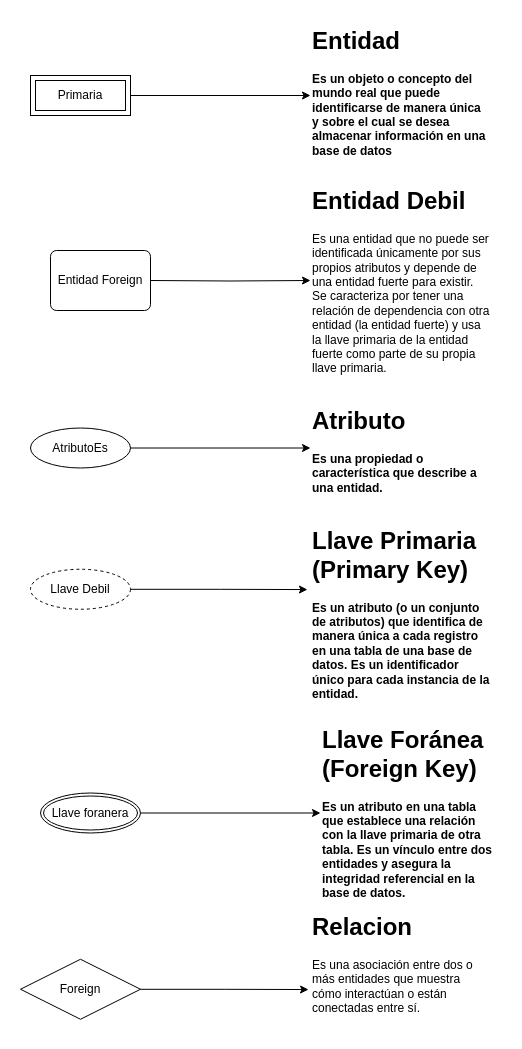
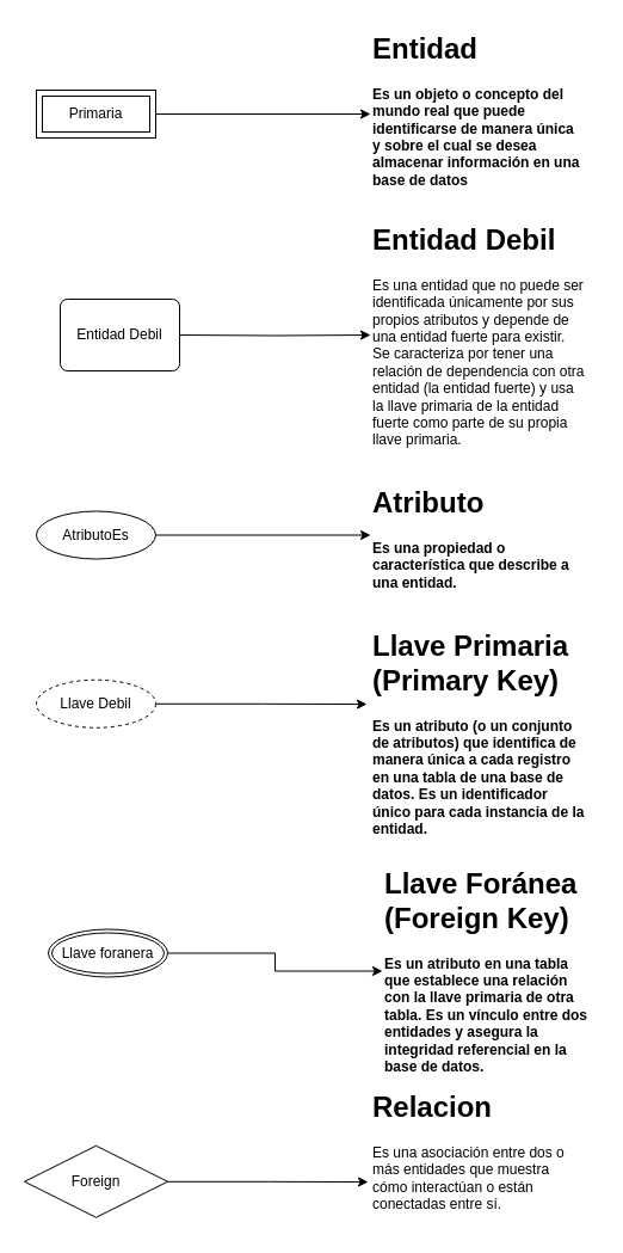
- <mxCell id="19" value="Entidad Foreign" style="rounded=1;arcSize=10;whiteSpace=wrap;html=1;align=center;" vertex="1" parent="1"><mxGeometry x="50" y="250" width="100" height="60" as="geometry" /></mxCell>
+ <mxCell id="19" value="Entidad Debil" style="rounded=1;arcSize=10;whiteSpace=wrap;html=1;align=center;" vertex="1" parent="1"><mxGeometry x="50" y="250" width="100" height="60" as="geometry" /></mxCell>
- <mxCell id="8" value="Llave foranera" style="ellipse;shape=doubleEllipse;margin=3;whiteSpace=wrap;html=1;align=center;" parent="1" vertex="1"><mxGeometry x="40" y="792.5" width="100" height="40" as="geometry" /></mxCell>
+ <mxCell id="8" value="Llave foranera" style="ellipse;shape=doubleEllipse;margin=3;whiteSpace=wrap;html=1;align=center;" parent="1" vertex="1"><mxGeometry x="40" y="777.5" width="100" height="40" as="geometry" /></mxCell>
